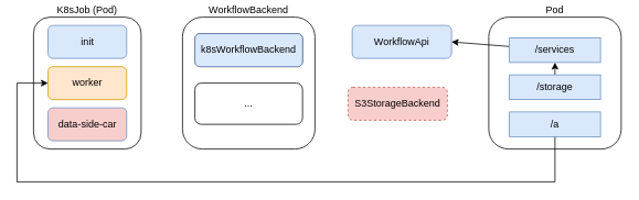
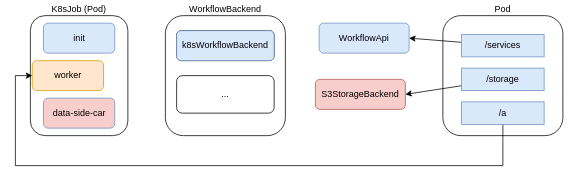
- <mxCell id="15" style="edgeStyle=none;html=1;" parent="1" source="16" target="14" edge="1"><mxGeometry relative="1" as="geometry" /></mxCell>
+ <mxCell id="15" style="edgeStyle=none;html=1;entryX=1;entryY=0.5;entryDx=0;entryDy=0;" parent="1" source="16" target="5" edge="1"><mxGeometry relative="1" as="geometry" /></mxCell>
- <mxCell id="9" value="worker" style="rounded=1;whiteSpace=wrap;html=1;fillColor=#ffe6cc;strokeColor=#d79b00;" parent="1" vertex="1"><mxGeometry x="57.5" y="80" width="95" height="40" as="geometry" /></mxCell>
+ <mxCell id="9" value="worker" style="rounded=1;whiteSpace=wrap;html=1;fillColor=#ffe6cc;strokeColor=#d79b00;" parent="1" vertex="1"><mxGeometry x="42.5" y="80" width="95" height="40" as="geometry" /></mxCell>
- <mxCell id="5" value="S3StorageBackend" style="rounded=1;whiteSpace=wrap;html=1;fillColor=#f8cecc;strokeColor=#b85450;dashed=1;" parent="1" vertex="1"><mxGeometry x="420" y="105" width="120" height="40" as="geometry" /></mxCell>
+ <mxCell id="5" value="S3StorageBackend" style="rounded=1;whiteSpace=wrap;html=1;fillColor=#f8cecc;strokeColor=#b85450;" parent="1" vertex="1"><mxGeometry x="420" y="105" width="120" height="40" as="geometry" /></mxCell>
